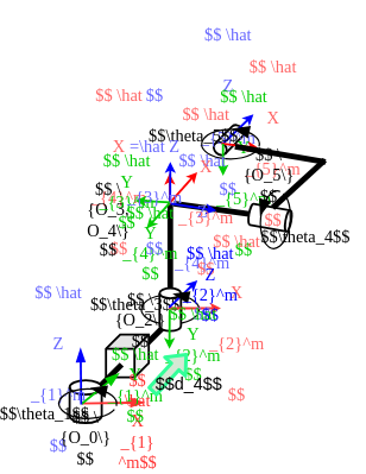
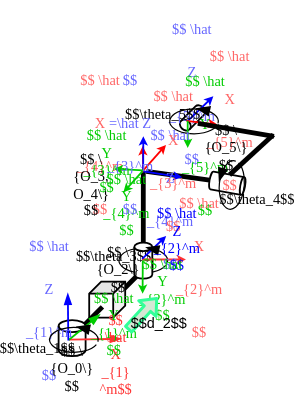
- <mxCell id="60" value="&lt;font color=&quot;#000000&quot;&gt;$$d_4$$&lt;/font&gt;" style="text;html=1;align=center;verticalAlign=middle;resizable=0;points=[];autosize=1;strokeColor=none;fillColor=none;fontSize=24;fontColor=#FF6666;" parent="49" vertex="1"><mxGeometry x="137.92" y="43.0" width="111" height="41" as="geometry" /></mxCell>
+ <mxCell id="60" value="&lt;font color=&quot;#000000&quot;&gt;$$d_2$$&lt;/font&gt;" style="text;html=1;align=center;verticalAlign=middle;resizable=0;points=[];autosize=1;strokeColor=none;fillColor=none;fontSize=24;fontColor=#FF6666;" parent="49" vertex="1"><mxGeometry x="137.92" y="43.0" width="111" height="41" as="geometry" /></mxCell>
